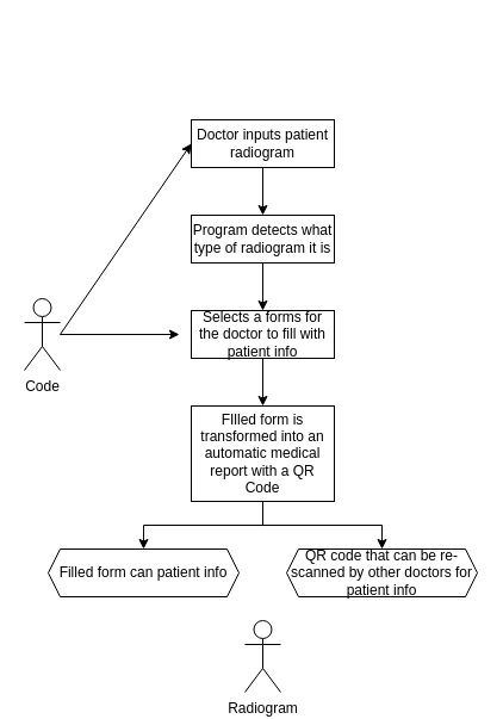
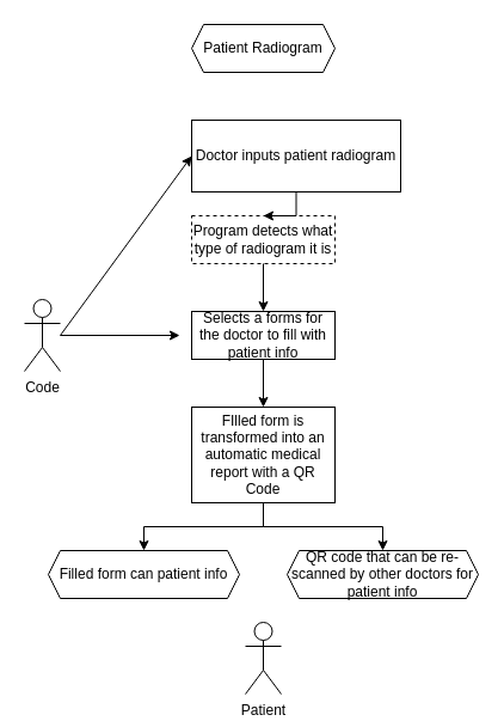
+ <mxCell id="6" value="Patient Radiogram" style="shape=hexagon;perimeter=hexagonPerimeter2;whiteSpace=wrap;html=1;fixedSize=1;size=10;fillColor=none;" vertex="1" parent="1"><mxGeometry x="160" y="20" width="120" height="40" as="geometry" /></mxCell>
- <mxCell id="16" value="Doctor inputs patient radiogram" style="rounded=0;whiteSpace=wrap;html=1;fillColor=none;" vertex="1" parent="1"><mxGeometry x="160" y="100" width="120" height="40" as="geometry" /></mxCell>
+ <mxCell id="16" value="Doctor inputs patient radiogram" style="rounded=0;whiteSpace=wrap;html=1;fillColor=none;" vertex="1" parent="1"><mxGeometry x="160" y="100" width="175" height="60" as="geometry" /></mxCell>
- <mxCell id="3" value="Program detects what type of radiogram it is" style="rounded=0;whiteSpace=wrap;html=1;fillColor=none;" vertex="1" parent="1"><mxGeometry x="160" y="180" width="120" height="40" as="geometry" /></mxCell>
+ <mxCell id="3" value="Program detects what type of radiogram it is" style="rounded=0;whiteSpace=wrap;html=1;fillColor=none;dashed=1;" vertex="1" parent="1"><mxGeometry x="160" y="180" width="120" height="40" as="geometry" /></mxCell>
- <mxCell id="4" value="Radiogram" style="shape=umlActor;verticalLabelPosition=bottom;verticalAlign=top;html=1;outlineConnect=0;" vertex="1" parent="1"><mxGeometry x="205" y="520" width="30" height="60" as="geometry" /></mxCell>
+ <mxCell id="4" value="Patient" style="shape=umlActor;verticalLabelPosition=bottom;verticalAlign=top;html=1;outlineConnect=0;" vertex="1" parent="1"><mxGeometry x="205" y="520" width="30" height="60" as="geometry" /></mxCell>
